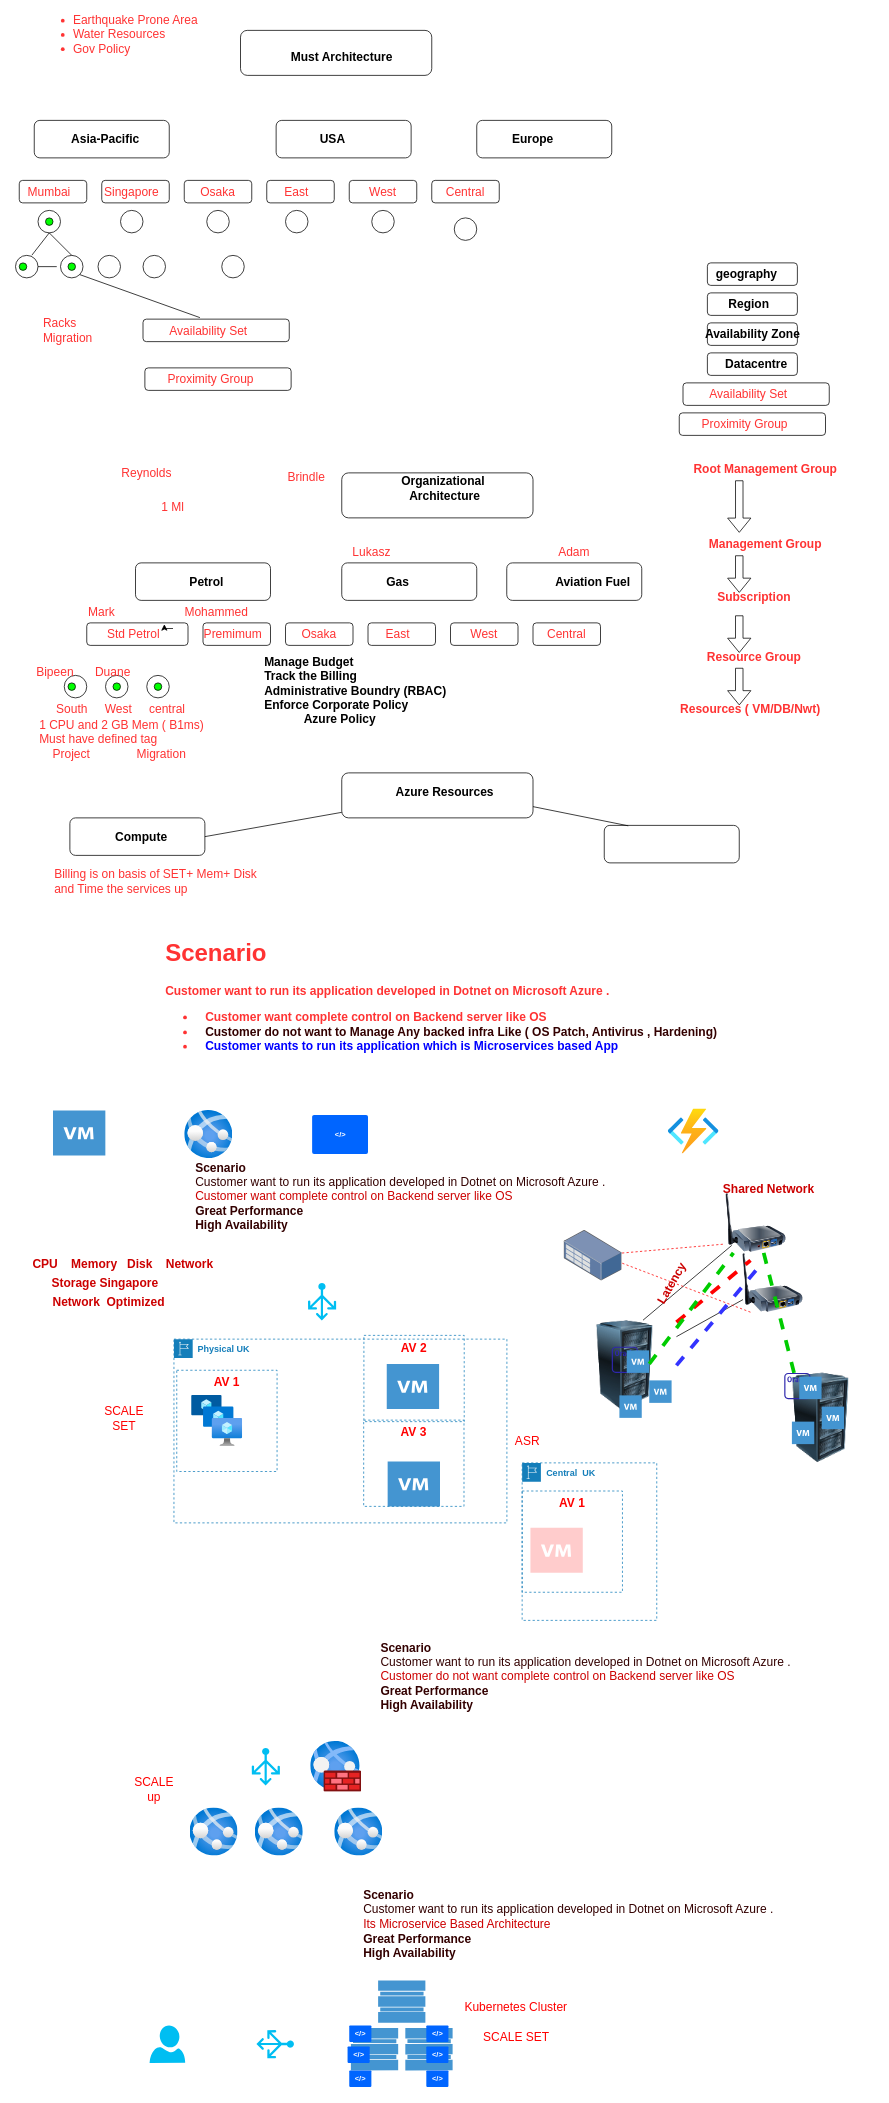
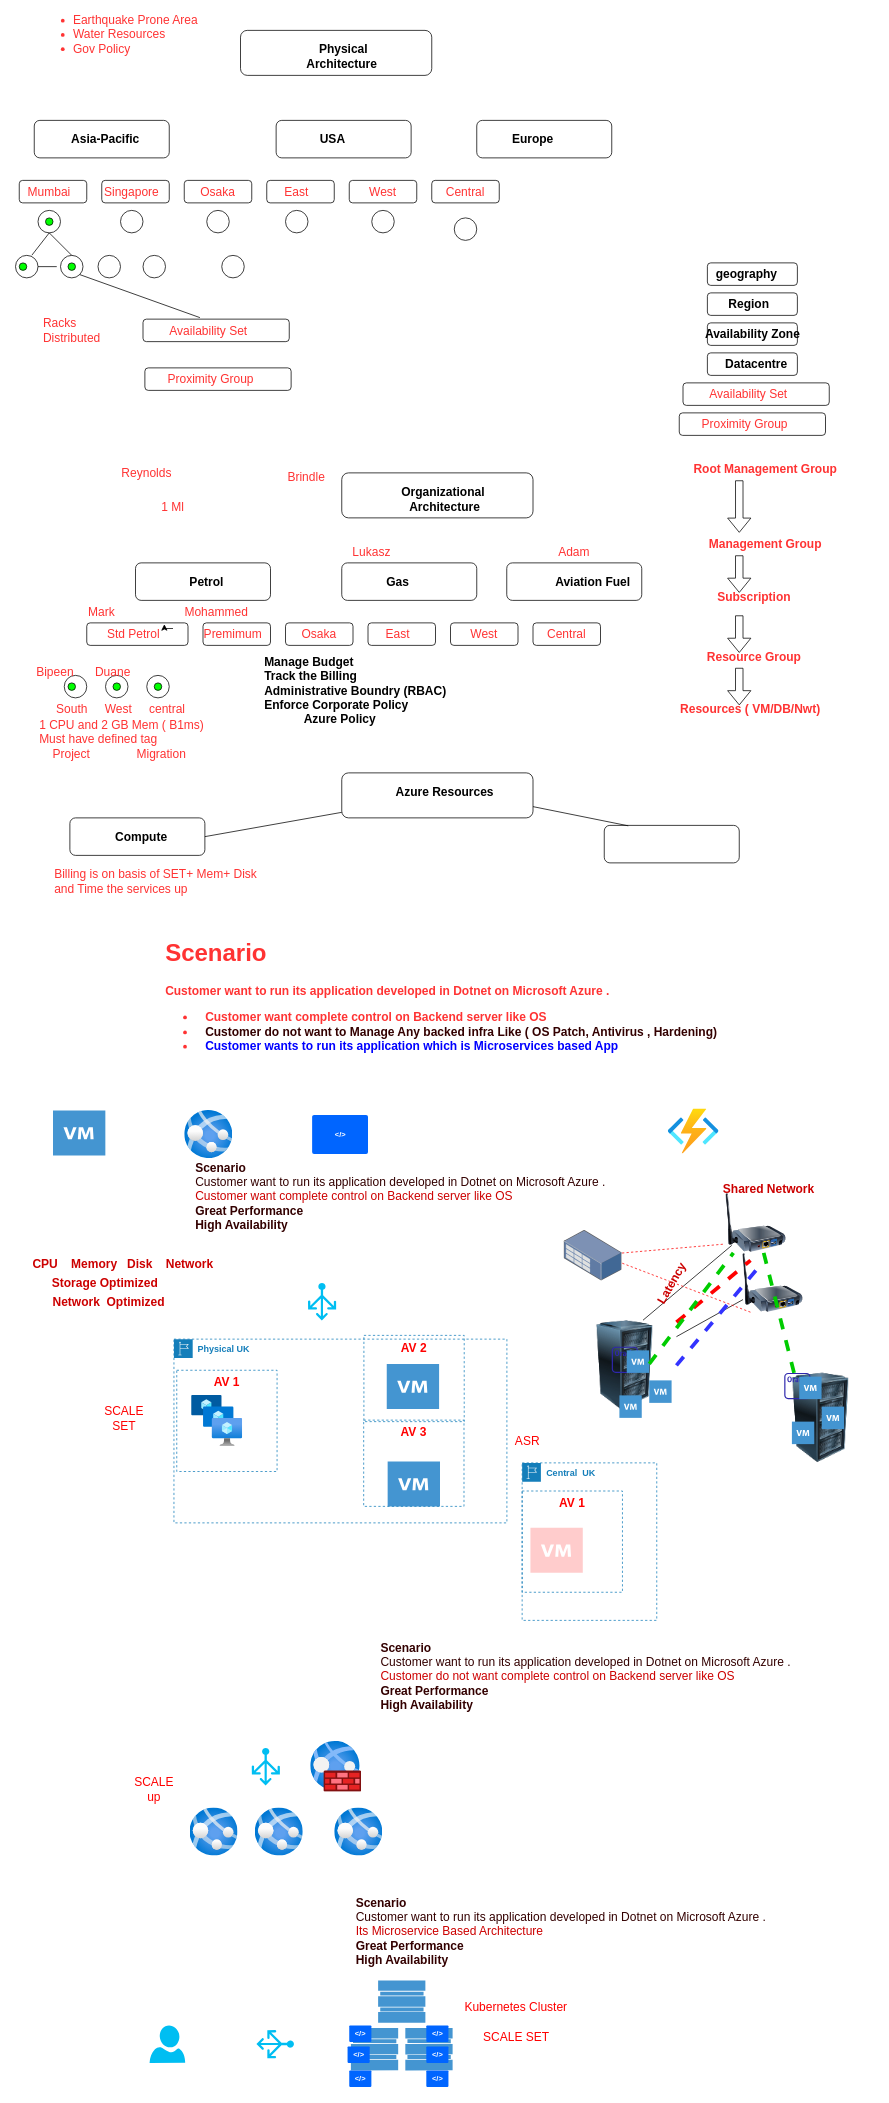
- <mxCell id="3" value="Must Architecture&amp;nbsp;" style="text;html=1;strokeColor=none;fillColor=none;align=center;verticalAlign=middle;whiteSpace=wrap;rounded=0;fontStyle=1;fontSize=16;" vertex="1" parent="1"><mxGeometry x="380" y="50" width="155" height="30" as="geometry" /></mxCell>
+ <mxCell id="3" value="Physical Architecture&amp;nbsp;" style="text;html=1;strokeColor=none;fillColor=none;align=center;verticalAlign=middle;whiteSpace=wrap;rounded=0;fontStyle=1;fontSize=16;" vertex="1" parent="1"><mxGeometry x="380" y="50" width="155" height="30" as="geometry" /></mxCell>
- <mxCell id="48" value="Racks&amp;nbsp;&lt;br&gt;Migration&amp;nbsp;" style="text;html=1;strokeColor=none;fillColor=none;align=left;verticalAlign=middle;whiteSpace=wrap;rounded=0;fontSize=16;fontColor=#FF3333;" vertex="1" parent="1"><mxGeometry x="55" y="410" width="160" height="40" as="geometry" /></mxCell>
+ <mxCell id="48" value="Racks&amp;nbsp;&lt;br&gt;Distributed&amp;nbsp;" style="text;html=1;strokeColor=none;fillColor=none;align=left;verticalAlign=middle;whiteSpace=wrap;rounded=0;fontSize=16;fontColor=#FF3333;" vertex="1" parent="1"><mxGeometry x="55" y="410" width="160" height="40" as="geometry" /></mxCell>
- <mxCell id="59" value="Organizational&amp;nbsp;&lt;br&gt;Architecture" style="text;html=1;strokeColor=none;fillColor=none;align=center;verticalAlign=middle;whiteSpace=wrap;rounded=0;fontStyle=1;fontSize=16;" vertex="1" parent="1"><mxGeometry x="515" y="625" width="155" height="30" as="geometry" /></mxCell>
+ <mxCell id="59" value="Organizational&amp;nbsp;&lt;br&gt;Architecture" style="text;html=1;strokeColor=none;fillColor=none;align=center;verticalAlign=middle;whiteSpace=wrap;rounded=0;fontStyle=1;fontSize=16;" vertex="1" parent="1"><mxGeometry x="515" y="640" width="155" height="30" as="geometry" /></mxCell>
- <mxCell id="123" value="Storage Singapore" style="text;html=1;strokeColor=none;fillColor=none;align=center;verticalAlign=middle;whiteSpace=wrap;rounded=0;fontSize=16;fontColor=#CC0000;fontStyle=1" vertex="1" parent="1"><mxGeometry x="57.4" y="1685" width="165.2" height="30" as="geometry" /></mxCell>
+ <mxCell id="123" value="Storage Optimized" style="text;html=1;strokeColor=none;fillColor=none;align=center;verticalAlign=middle;whiteSpace=wrap;rounded=0;fontSize=16;fontColor=#CC0000;fontStyle=1" vertex="1" parent="1"><mxGeometry x="57.4" y="1685" width="165.2" height="30" as="geometry" /></mxCell>
- <mxCell id="172" value="&lt;b&gt;Scenario&lt;/b&gt;&lt;br&gt;Customer want to run its application developed in Dotnet on Microsoft Azure . &lt;br&gt;&lt;font color=&quot;#cc0000&quot;&gt;Its Microservice Based Architecture&amp;nbsp;&lt;br&gt;&lt;/font&gt;&lt;b&gt;Great Performance&amp;nbsp;&lt;br&gt;High Availability&lt;/b&gt;" style="text;whiteSpace=wrap;html=1;fontSize=16;fontColor=#330000;" vertex="1" parent="1"><mxGeometry x="481.5" y="2500" width="550" height="110" as="geometry" /></mxCell>
+ <mxCell id="172" value="&lt;b&gt;Scenario&lt;/b&gt;&lt;br&gt;Customer want to run its application developed in Dotnet on Microsoft Azure . &lt;br&gt;&lt;font color=&quot;#cc0000&quot;&gt;Its Microservice Based Architecture&amp;nbsp;&lt;br&gt;&lt;/font&gt;&lt;b&gt;Great Performance&amp;nbsp;&lt;br&gt;High Availability&lt;/b&gt;" style="text;whiteSpace=wrap;html=1;fontSize=16;fontColor=#330000;" vertex="1" parent="1"><mxGeometry x="471.5" y="2510" width="550" height="110" as="geometry" /></mxCell>
